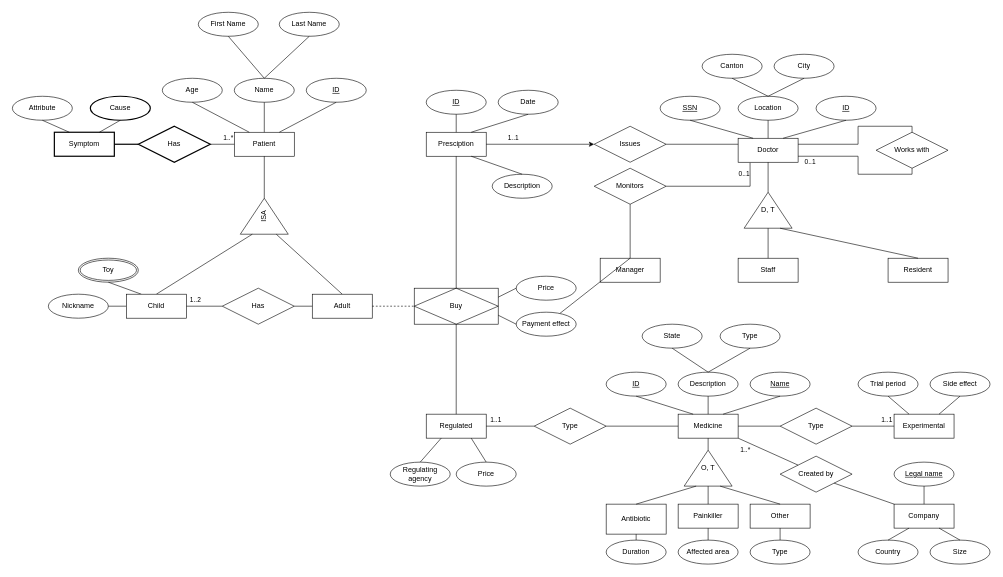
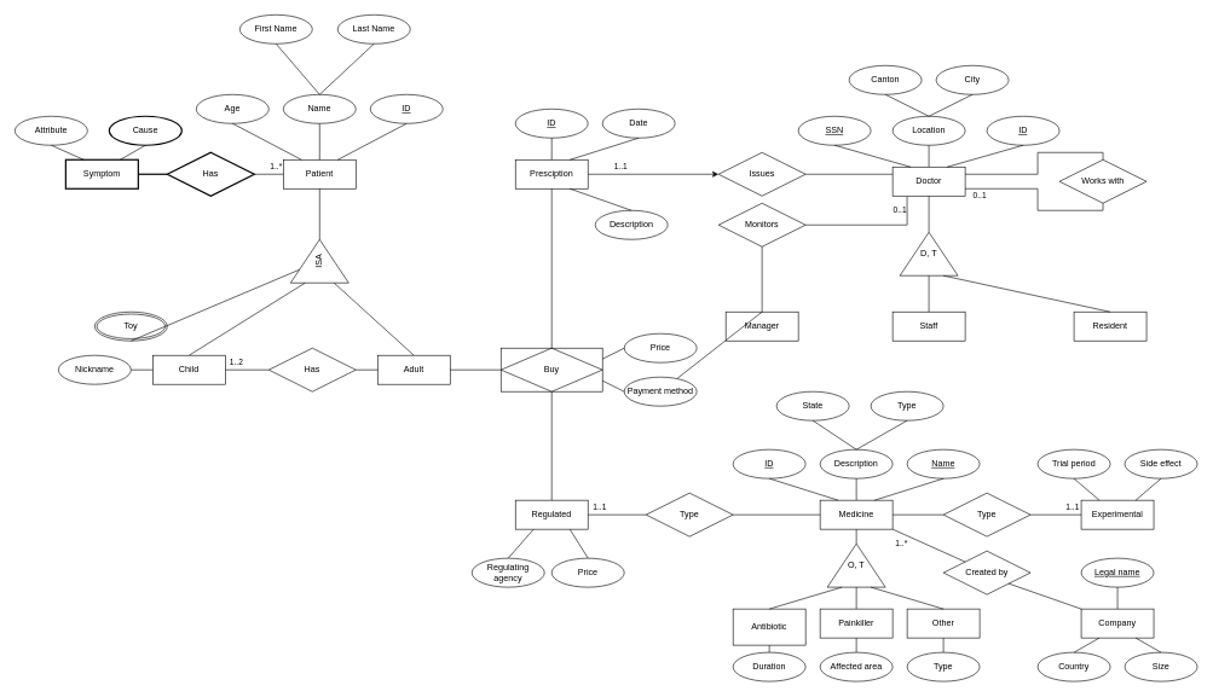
- <mxCell id="18" value="" style="endArrow=none;html=1;rounded=0;exitX=0.5;exitY=1;exitDx=0;exitDy=0;entryX=0.25;entryY=0;entryDx=0;entryDy=0;" parent="1" source="17" target="24" edge="1"><mxGeometry relative="1" as="geometry"><mxPoint x="370" y="400" as="sourcePoint" /><mxPoint x="240" y="470" as="targetPoint" /></mxGeometry></mxCell>
+ <mxCell id="18" value="" style="endArrow=none;html=1;rounded=0;exitX=0.5;exitY=1;exitDx=0;exitDy=0;" parent="1" source="17" target="12" edge="1"><mxGeometry relative="1" as="geometry"><mxPoint x="370" y="400" as="sourcePoint" /><mxPoint x="240" y="470" as="targetPoint" /></mxGeometry></mxCell>
- <mxCell id="117" value="" style="endArrow=none;html=1;rounded=0;exitX=1;exitY=0.5;exitDx=0;exitDy=0;entryX=0;entryY=0.5;entryDx=0;entryDy=0;dashed=1;" edge="1" parent="1" source="15" target="120"><mxGeometry relative="1" as="geometry"><mxPoint x="810" y="480" as="sourcePoint" /><mxPoint x="720" y="510" as="targetPoint" /></mxGeometry></mxCell>
+ <mxCell id="117" value="" style="endArrow=none;html=1;rounded=0;exitX=1;exitY=0.5;exitDx=0;exitDy=0;entryX=0;entryY=0.5;entryDx=0;entryDy=0;" edge="1" parent="1" source="15" target="120"><mxGeometry relative="1" as="geometry"><mxPoint x="810" y="480" as="sourcePoint" /><mxPoint x="720" y="510" as="targetPoint" /></mxGeometry></mxCell>
- <mxCell id="122" value="Payment effect" style="ellipse;whiteSpace=wrap;html=1;align=center;" vertex="1" parent="1"><mxGeometry x="860" y="520" width="100" height="40" as="geometry" /></mxCell>
+ <mxCell id="122" value="Payment method" style="ellipse;whiteSpace=wrap;html=1;align=center;" vertex="1" parent="1"><mxGeometry x="860" y="520" width="100" height="40" as="geometry" /></mxCell>
